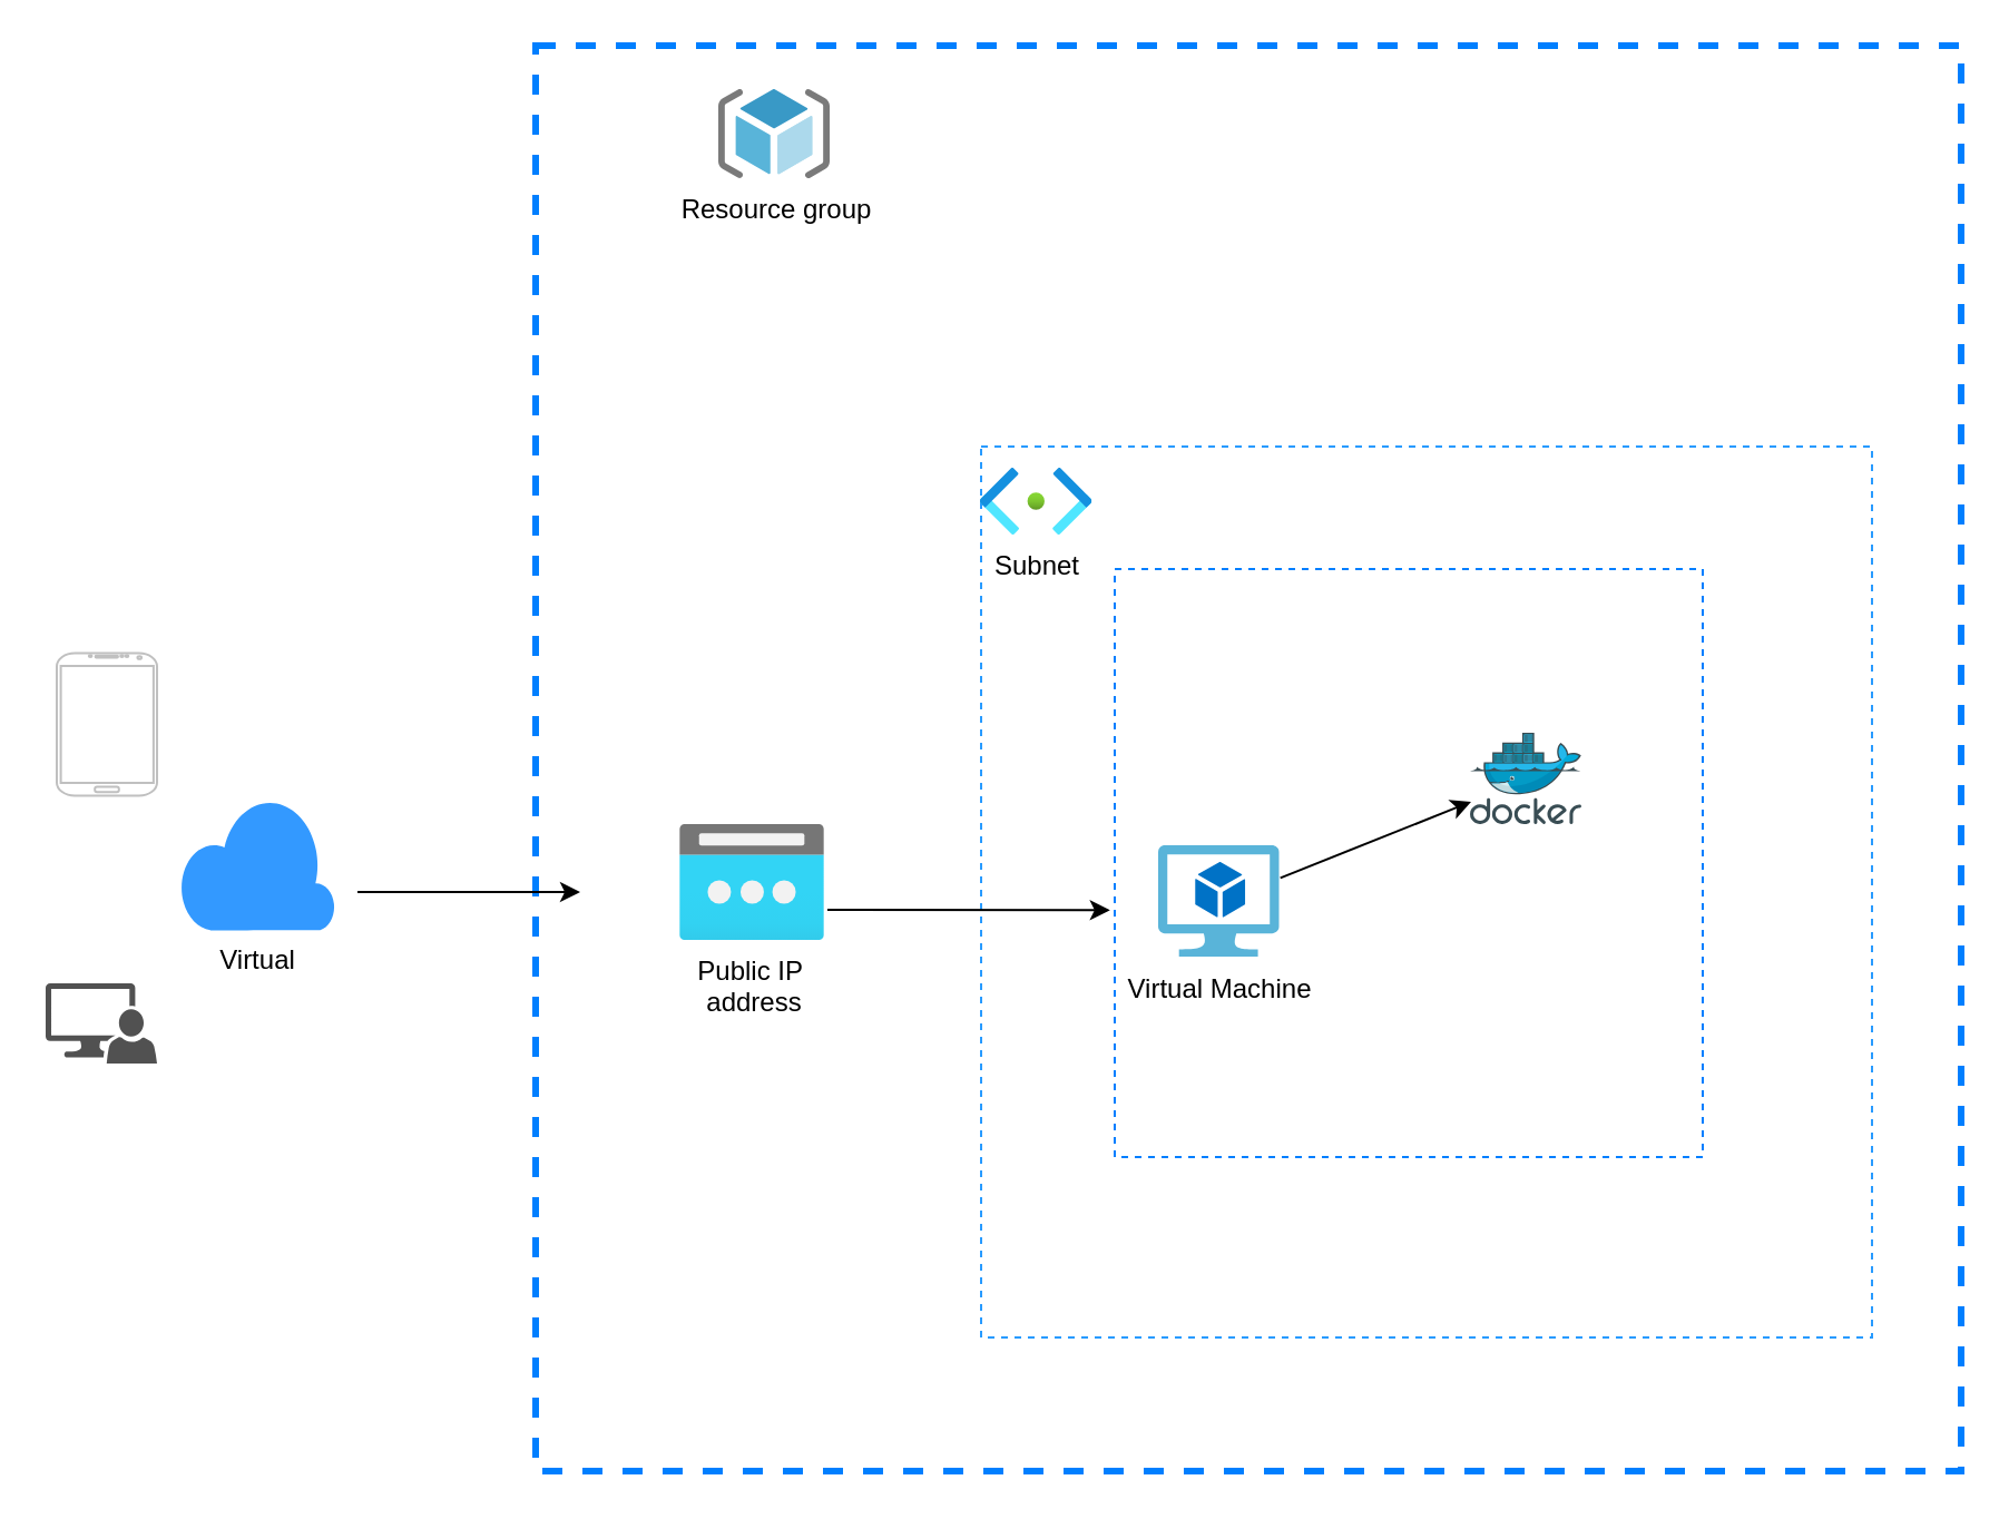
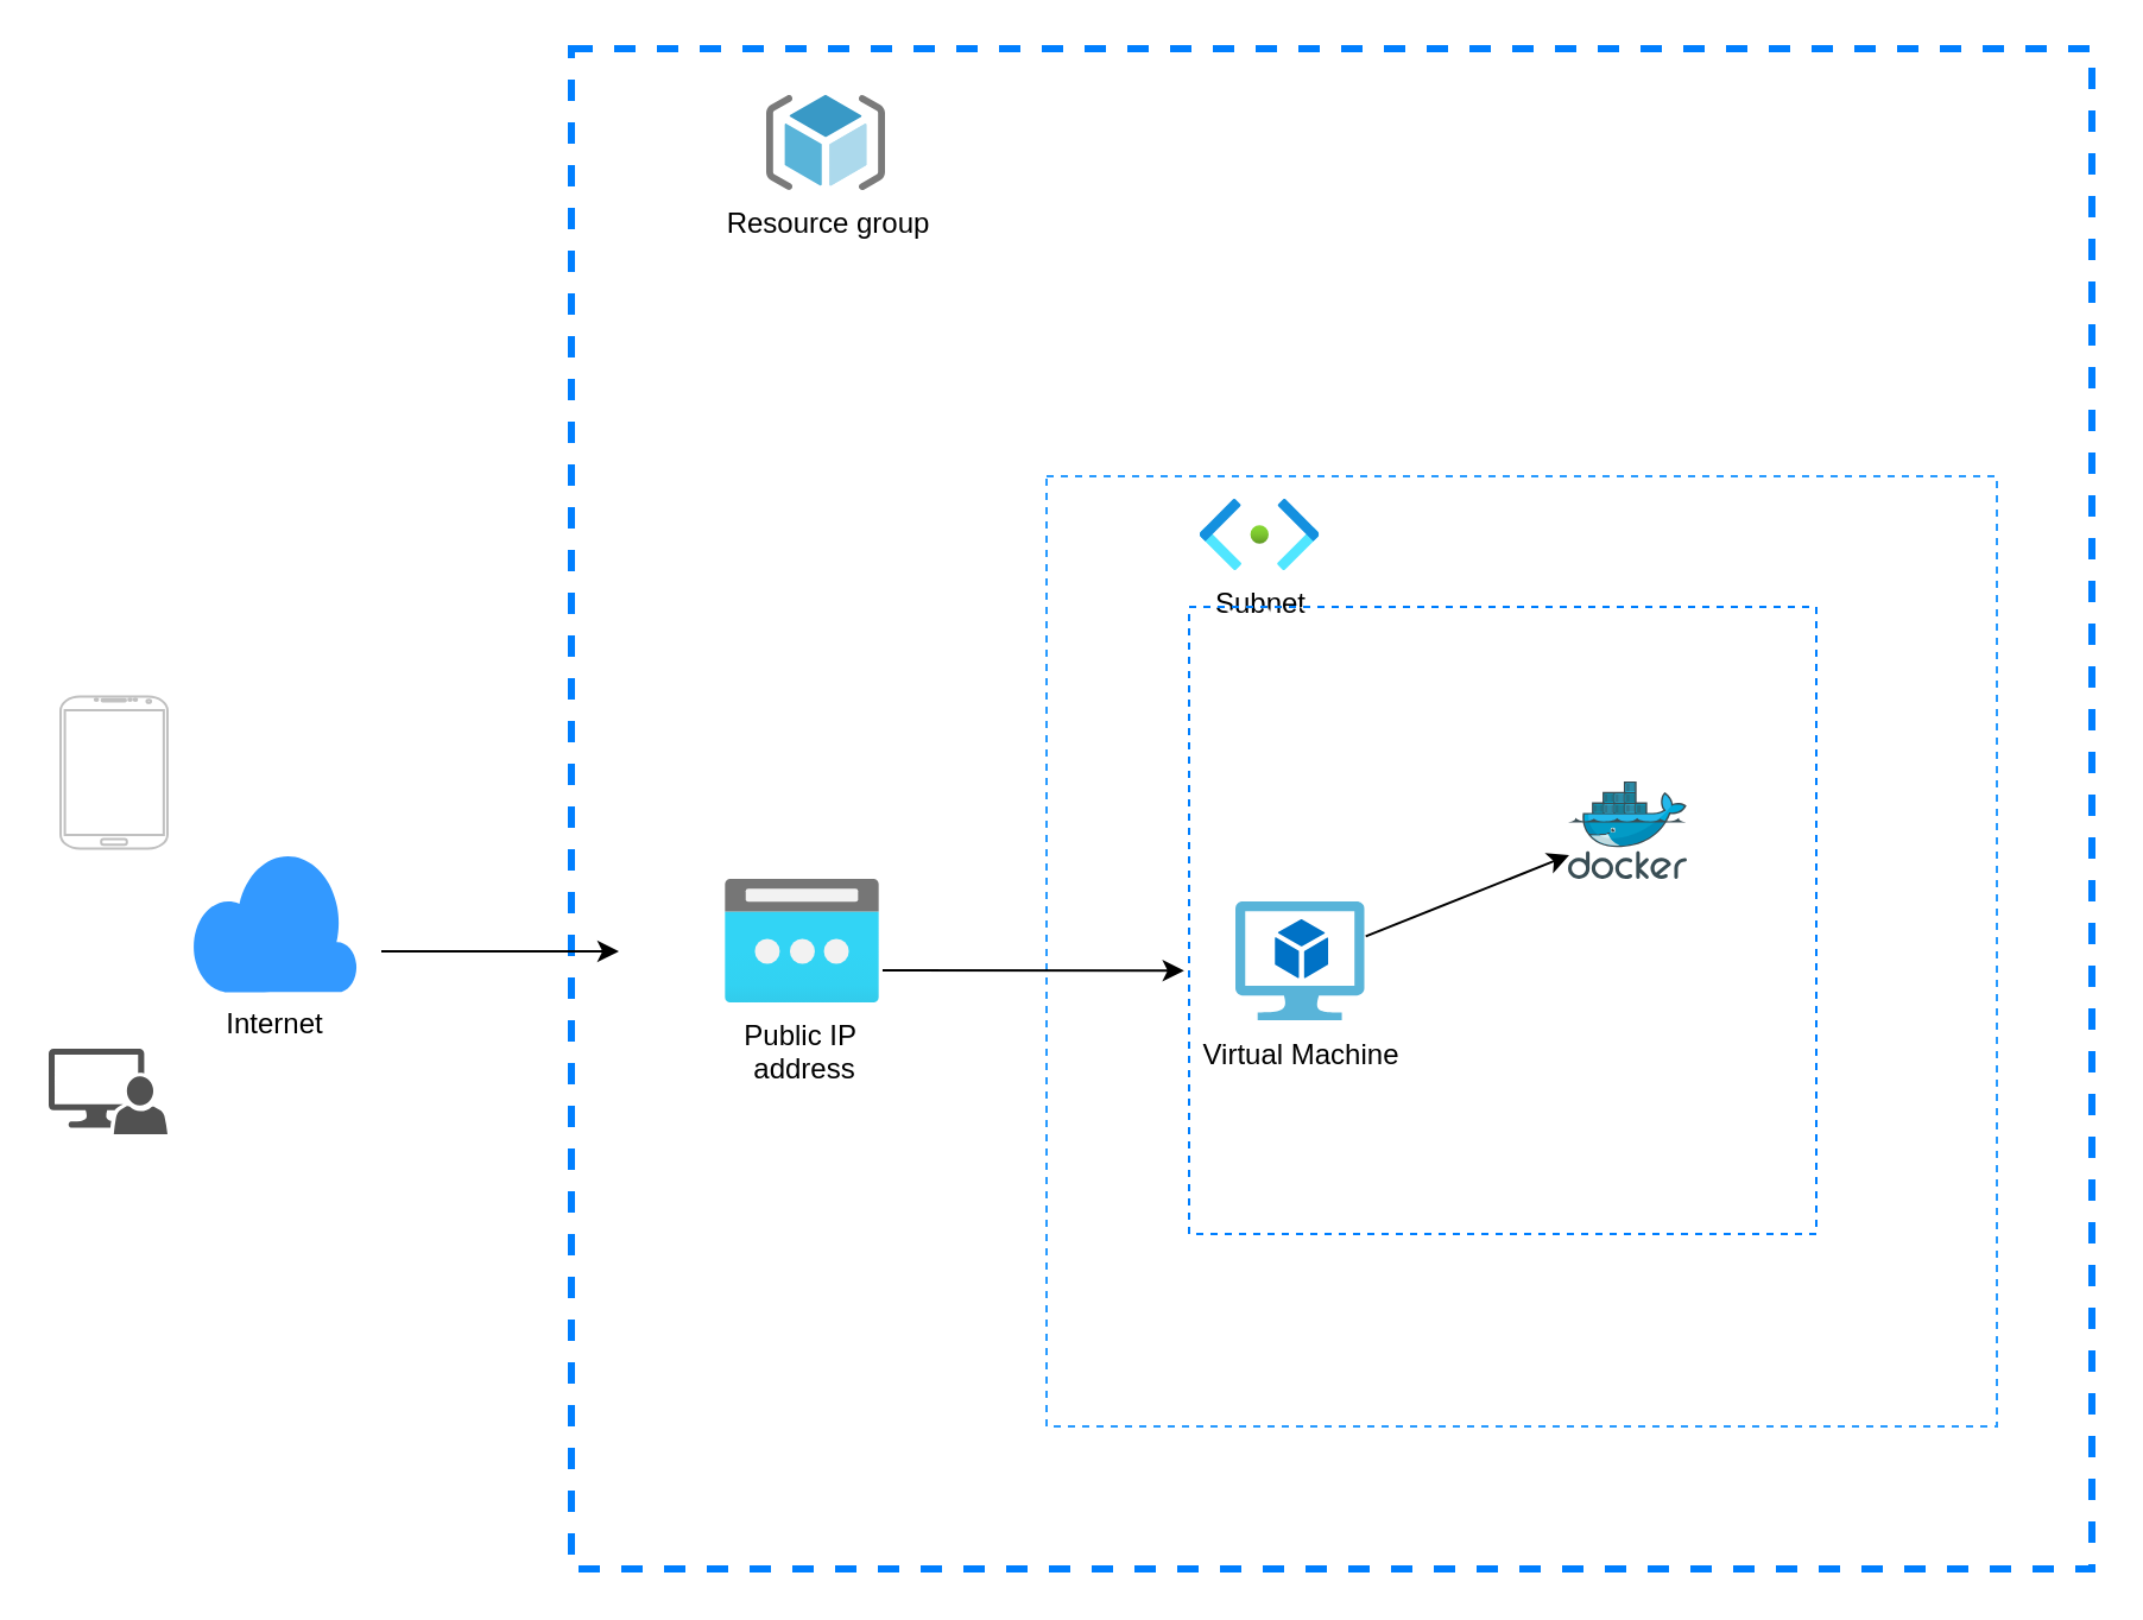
- <mxCell id="7" value="Subnet" style="image;aspect=fixed;html=1;points=[];align=center;fontSize=12;image=img/lib/azure2/networking/Subnet.svg;" vertex="1" parent="1"><mxGeometry x="440" y="210" width="50.1" height="30" as="geometry" /></mxCell>
+ <mxCell id="7" value="Subnet" style="image;aspect=fixed;html=1;points=[];align=center;fontSize=12;image=img/lib/azure2/networking/Subnet.svg;" vertex="1" parent="1"><mxGeometry x="505" y="210" width="50.1" height="30" as="geometry" /></mxCell>
- <mxCell id="11" value="Virtual" style="verticalLabelPosition=bottom;html=1;verticalAlign=top;align=center;strokeColor=none;fillColor=#3399FF;shape=mxgraph.azure.cloud;" vertex="1" parent="1"><mxGeometry x="80" y="356.75" width="70" height="60.5" as="geometry" /></mxCell>
+ <mxCell id="11" value="Internet" style="verticalLabelPosition=bottom;html=1;verticalAlign=top;align=center;strokeColor=none;fillColor=#3399FF;shape=mxgraph.azure.cloud;" vertex="1" parent="1"><mxGeometry x="80" y="356.75" width="70" height="60.5" as="geometry" /></mxCell>
